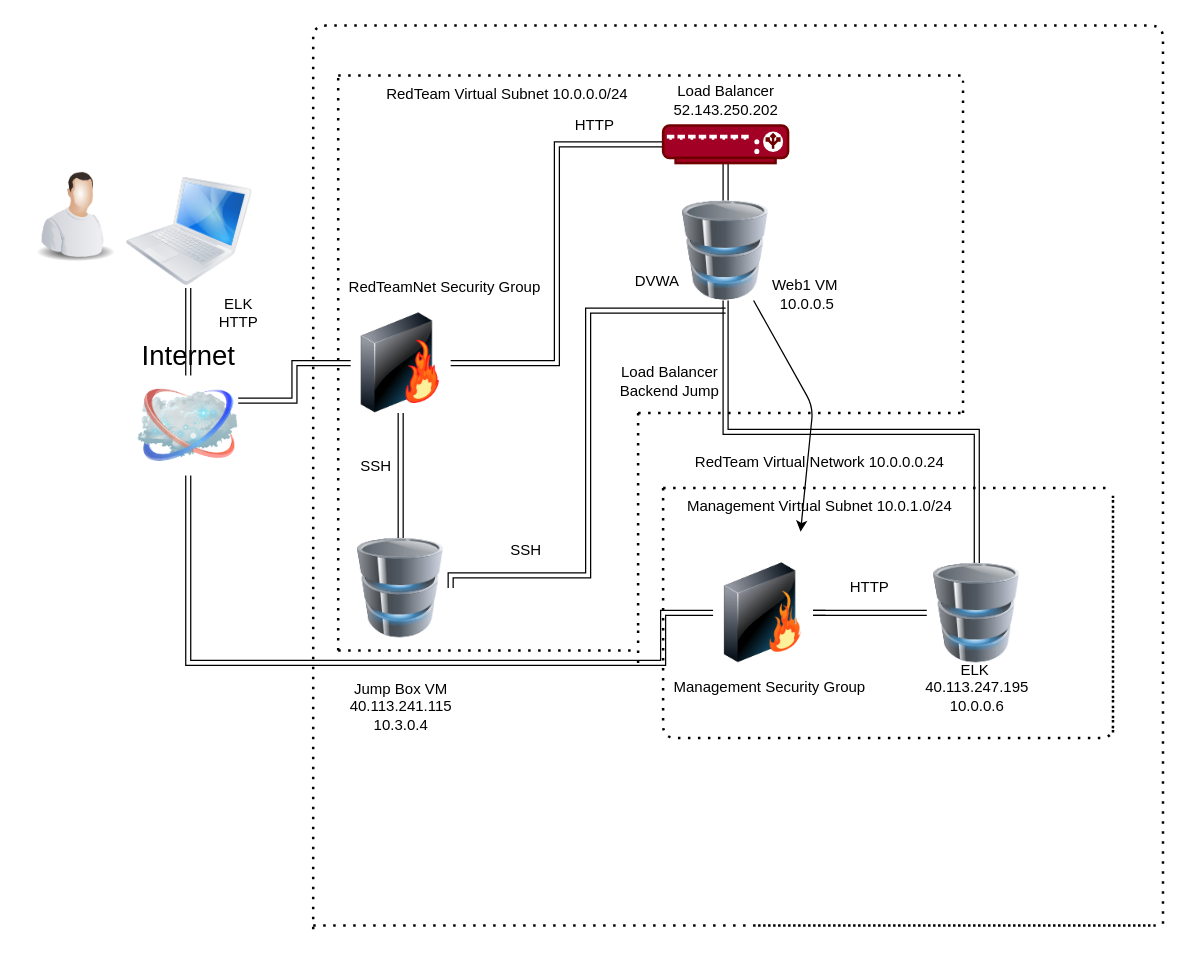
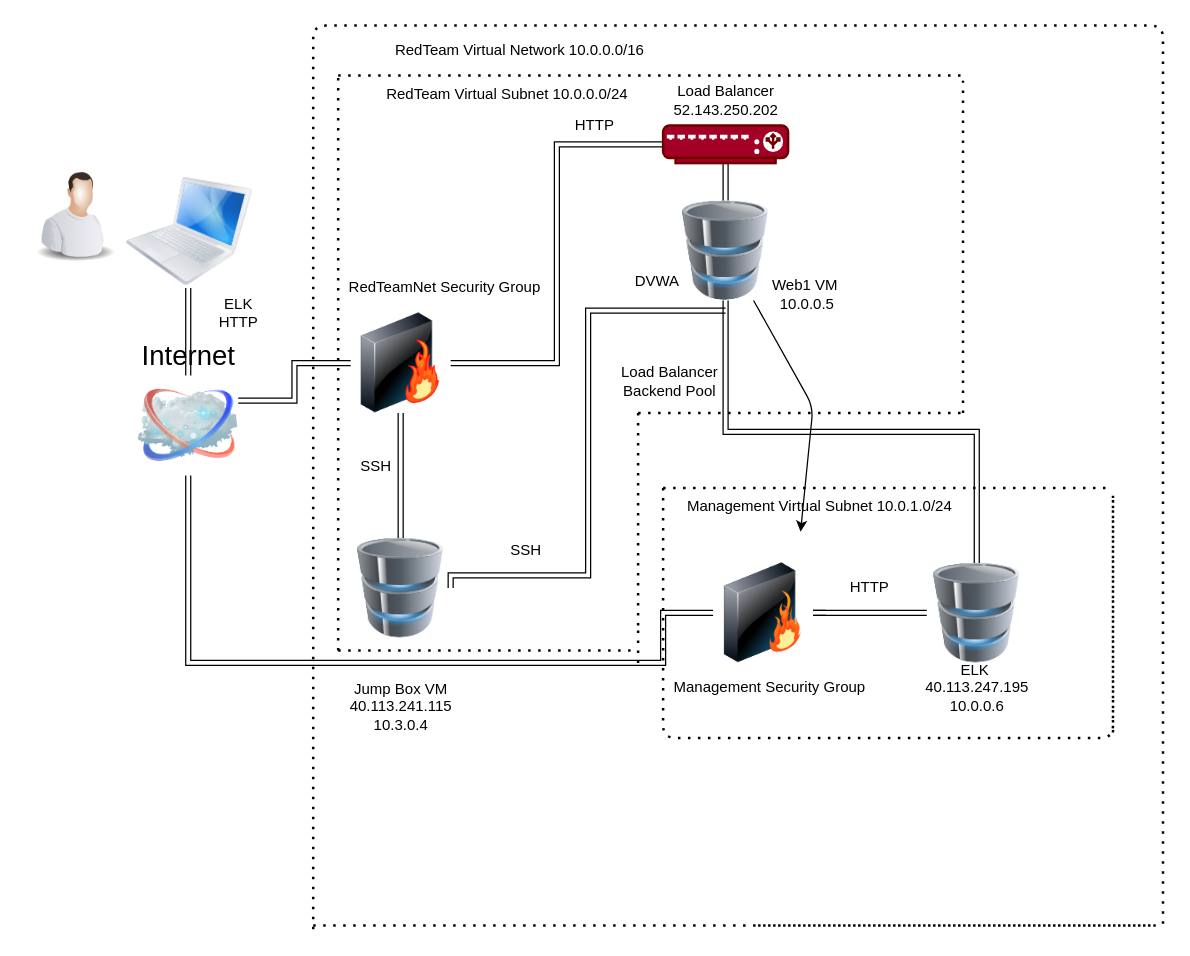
+ <mxCell id="44" value="RedTeam Virtual Network 10.0.0.0/16" style="text;html=1;align=center;verticalAlign=middle;resizable=0;points=[];autosize=1;" parent="1" vertex="1"><mxGeometry x="310" y="30" width="210" height="20" as="geometry" /></mxCell>
- <mxCell id="50" value="Load Balancer &lt;br&gt;Backend Jump" style="text;html=1;align=center;verticalAlign=middle;resizable=0;points=[];autosize=1;" parent="1" vertex="1"><mxGeometry x="490" y="290" width="90" height="30" as="geometry" /></mxCell>
+ <mxCell id="50" value="Load Balancer &lt;br&gt;Backend Pool" style="text;html=1;align=center;verticalAlign=middle;resizable=0;points=[];autosize=1;" parent="1" vertex="1"><mxGeometry x="490" y="290" width="90" height="30" as="geometry" /></mxCell>
- <mxCell id="27" value="RedTeam Virtual Network 10.0.0.0.24" style="text;html=1;align=center;verticalAlign=middle;resizable=0;points=[];autosize=1;" parent="1" vertex="1"><mxGeometry x="550" y="360" width="210" height="20" as="geometry" /></mxCell>
